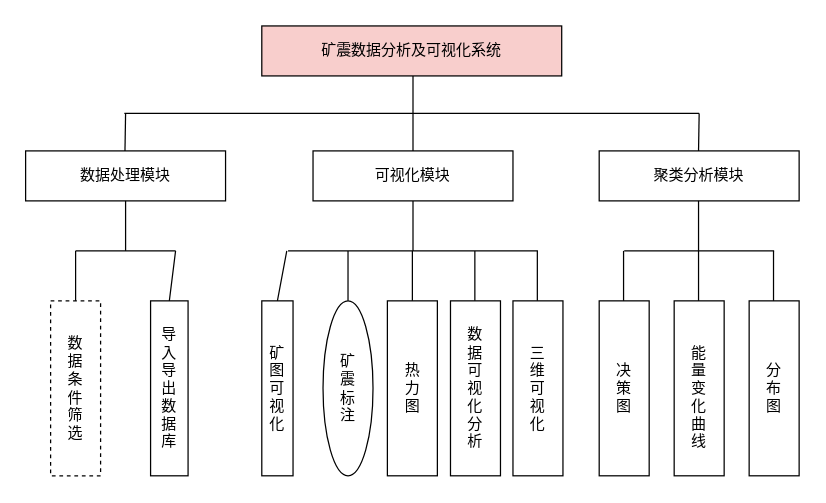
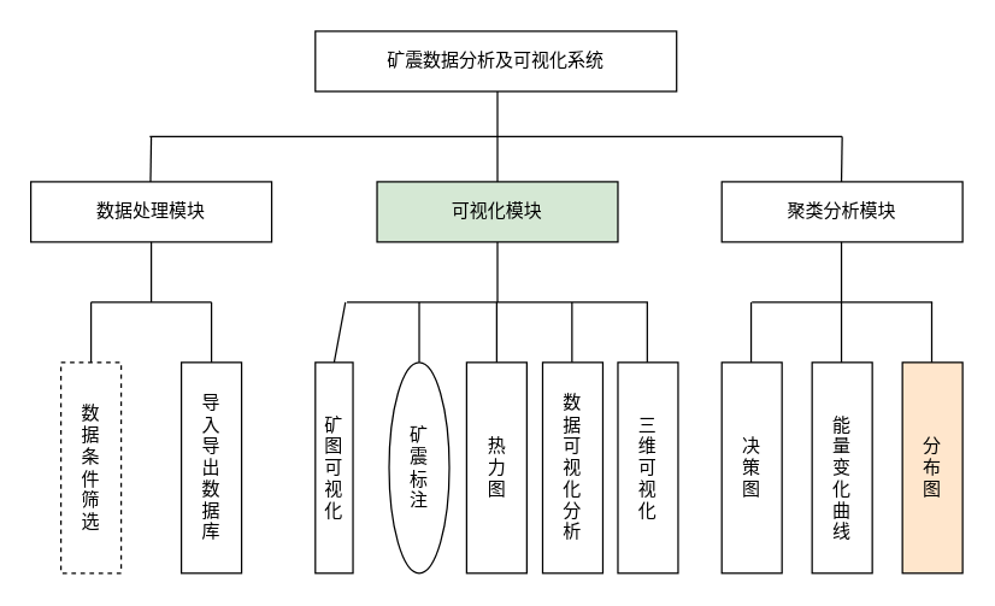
- <mxCell id="2" value="&lt;span style=&quot;&quot;&gt;矿震数据分析及可视化系统&lt;/span&gt;" style="rounded=0;whiteSpace=wrap;html=1;fillColor=#f8cecc;" parent="1" vertex="1"><mxGeometry x="209" y="20" width="240" height="40" as="geometry" /></mxCell>
+ <mxCell id="2" value="&lt;span style=&quot;&quot;&gt;矿震数据分析及可视化系统&lt;/span&gt;" style="rounded=0;whiteSpace=wrap;html=1;" parent="1" vertex="1"><mxGeometry x="209" y="20" width="240" height="40" as="geometry" /></mxCell>
- <mxCell id="7" value="可视化模块" style="rounded=0;whiteSpace=wrap;html=1;" parent="1" vertex="1"><mxGeometry x="250" y="120" width="160" height="40" as="geometry" /></mxCell>
+ <mxCell id="7" value="可视化模块" style="rounded=0;whiteSpace=wrap;html=1;fillColor=#d5e8d4;" parent="1" vertex="1"><mxGeometry x="250" y="120" width="160" height="40" as="geometry" /></mxCell>
- <mxCell id="6" value="导&lt;br&gt;入&lt;br&gt;导&lt;br&gt;出&lt;br&gt;数&lt;br&gt;据&lt;br&gt;库" style="rounded=0;whiteSpace=wrap;html=1;" parent="1" vertex="1"><mxGeometry x="120" y="240" width="30" height="140" as="geometry" /></mxCell>
+ <mxCell id="6" value="导&lt;br&gt;入&lt;br&gt;导&lt;br&gt;出&lt;br&gt;数&lt;br&gt;据&lt;br&gt;库" style="rounded=0;whiteSpace=wrap;html=1;" parent="1" vertex="1"><mxGeometry x="120" y="240" width="40" height="140" as="geometry" /></mxCell>
- <mxCell id="16" value="分&lt;br&gt;布&lt;br&gt;图" style="rounded=0;whiteSpace=wrap;html=1;" parent="1" vertex="1"><mxGeometry x="599" y="240" width="40" height="140" as="geometry" /></mxCell>
+ <mxCell id="16" value="分&lt;br&gt;布&lt;br&gt;图" style="rounded=0;whiteSpace=wrap;html=1;fillColor=#ffe6cc;" parent="1" vertex="1"><mxGeometry x="599" y="240" width="40" height="140" as="geometry" /></mxCell>
